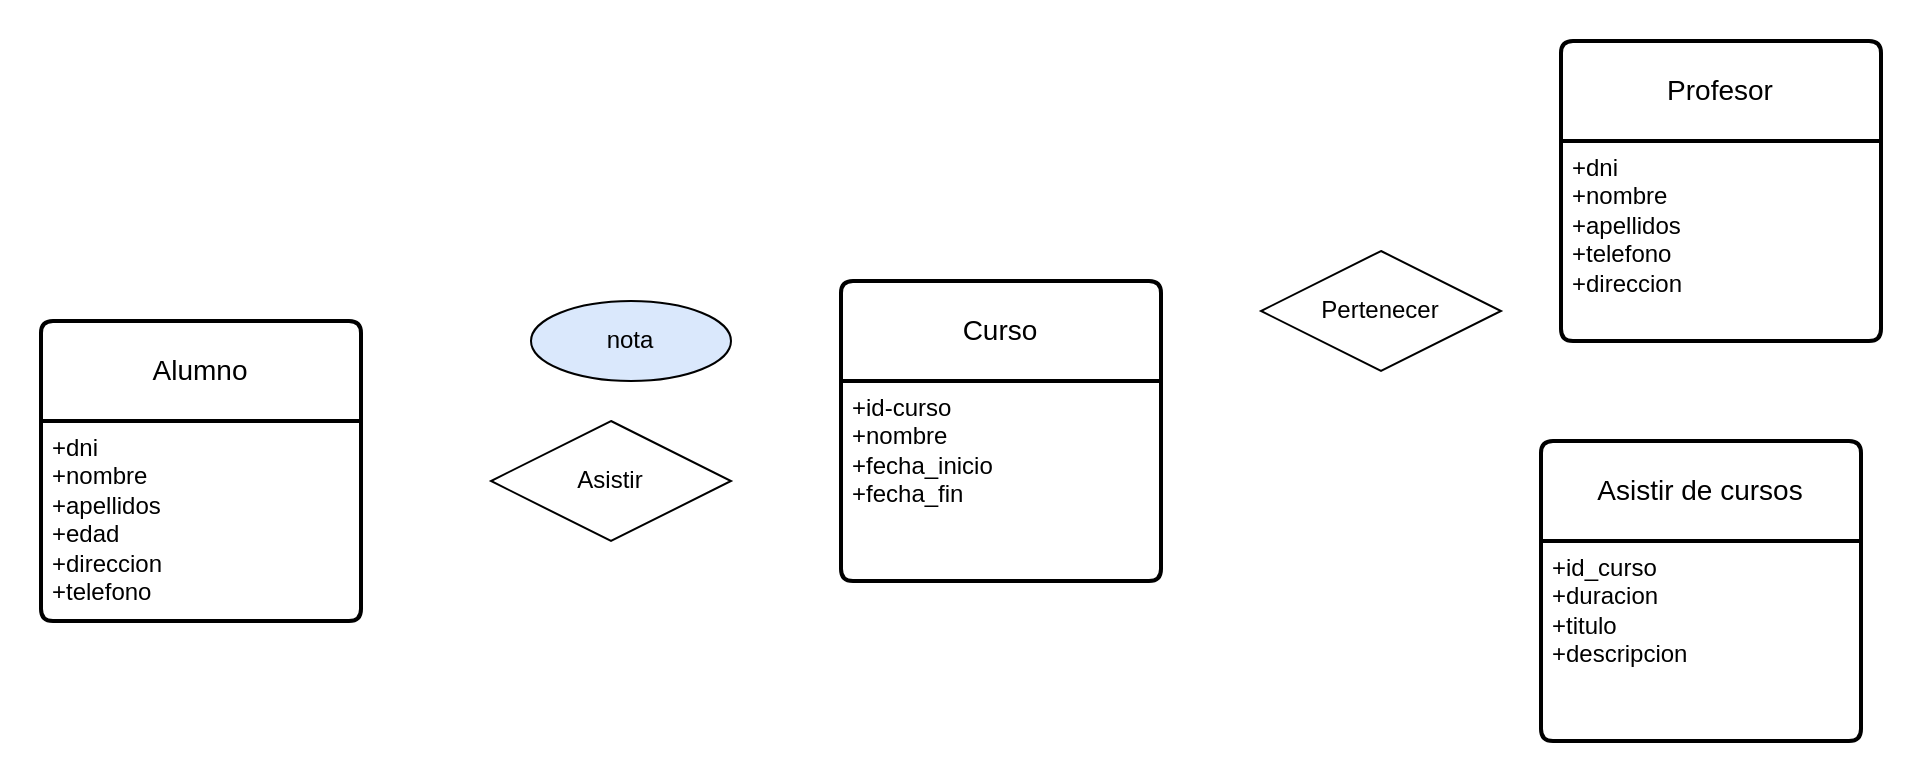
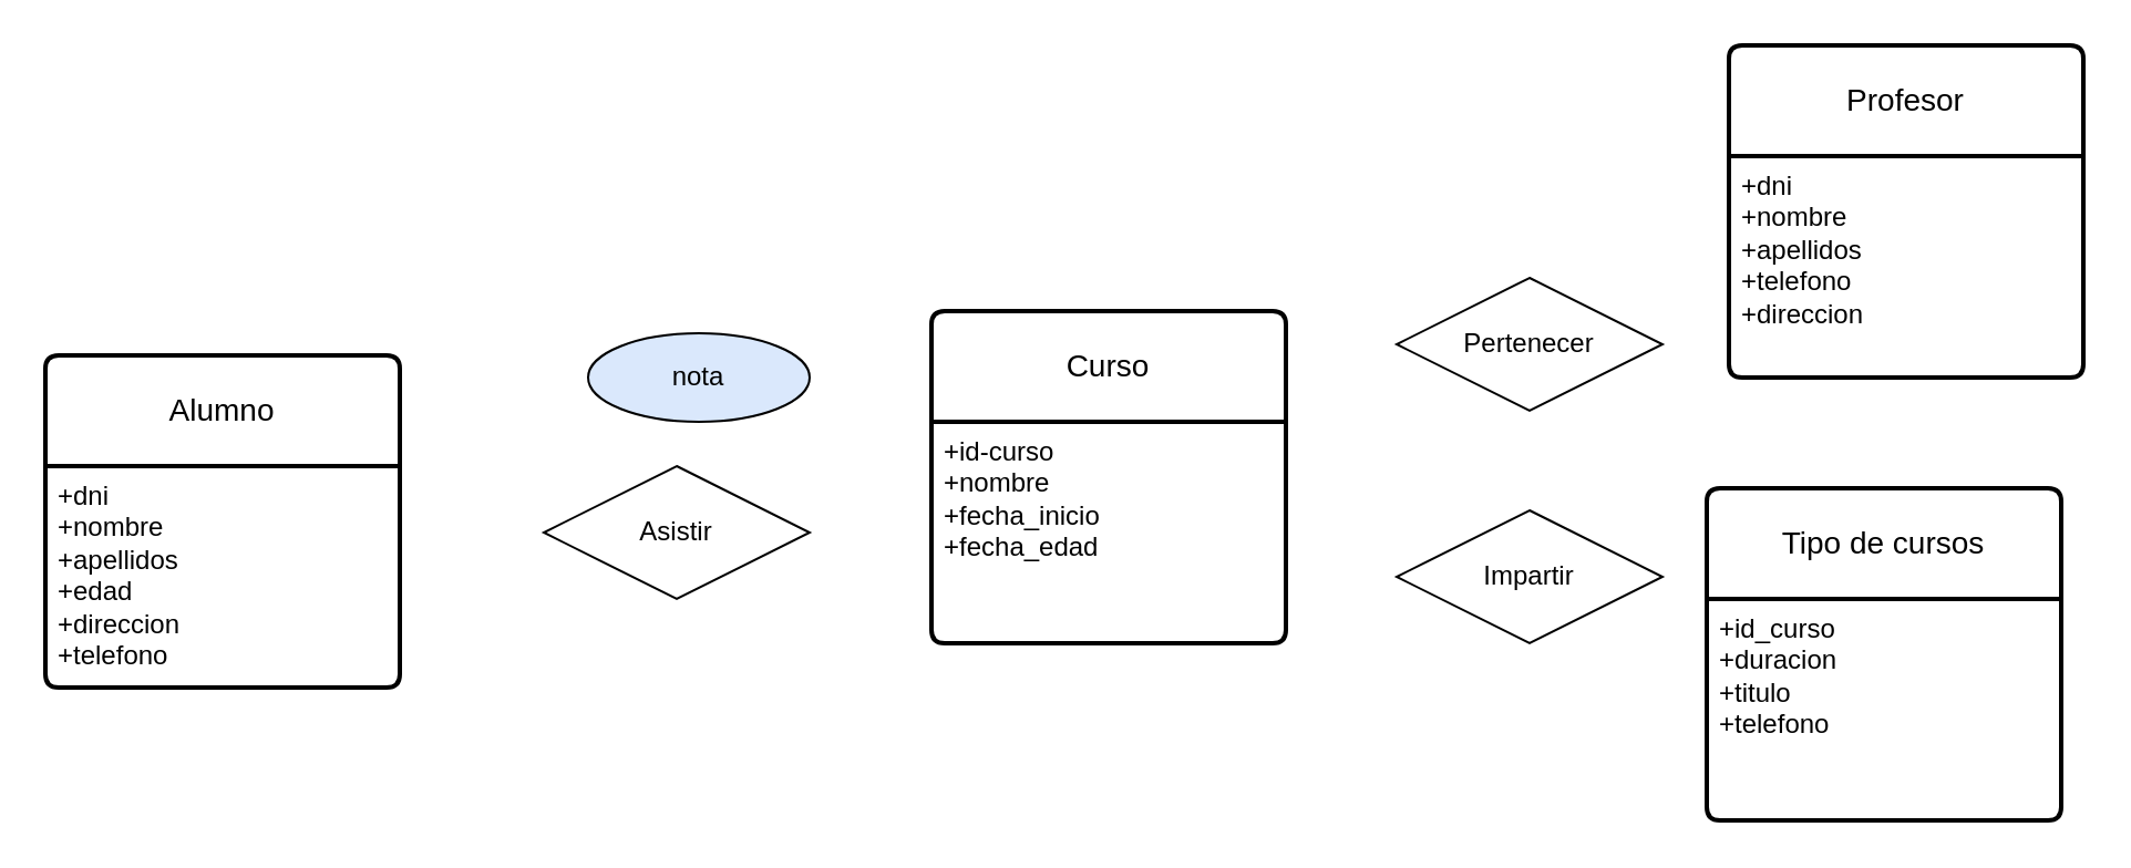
- <mxCell id="7" value="+id-curso&lt;br&gt;+nombre&lt;br&gt;+fecha_inicio&lt;br&gt;+fecha_fin" style="align=left;strokeColor=none;fillColor=none;spacingLeft=4;fontSize=12;verticalAlign=top;resizable=0;rotatable=0;part=1;html=1;" vertex="1" parent="6"><mxGeometry y="50" width="160" height="100" as="geometry" /></mxCell>
+ <mxCell id="7" value="+id-curso&lt;br&gt;+nombre&lt;br&gt;+fecha_inicio&lt;br&gt;+fecha_edad" style="align=left;strokeColor=none;fillColor=none;spacingLeft=4;fontSize=12;verticalAlign=top;resizable=0;rotatable=0;part=1;html=1;" vertex="1" parent="6"><mxGeometry y="50" width="160" height="100" as="geometry" /></mxCell>
- <mxCell id="12" value="Asistir de cursos" style="swimlane;childLayout=stackLayout;horizontal=1;startSize=50;horizontalStack=0;rounded=1;fontSize=14;fontStyle=0;strokeWidth=2;resizeParent=0;resizeLast=1;shadow=0;dashed=0;align=center;arcSize=4;whiteSpace=wrap;html=1;" vertex="1" parent="1"><mxGeometry x="770" y="220" width="160" height="150" as="geometry" /></mxCell>
+ <mxCell id="12" value="Tipo de cursos" style="swimlane;childLayout=stackLayout;horizontal=1;startSize=50;horizontalStack=0;rounded=1;fontSize=14;fontStyle=0;strokeWidth=2;resizeParent=0;resizeLast=1;shadow=0;dashed=0;align=center;arcSize=4;whiteSpace=wrap;html=1;" vertex="1" parent="1"><mxGeometry x="770" y="220" width="160" height="150" as="geometry" /></mxCell>
+ <mxCell id="8" value="Impartir" style="shape=rhombus;perimeter=rhombusPerimeter;whiteSpace=wrap;html=1;align=center;" vertex="1" parent="1"><mxGeometry x="630" y="230" width="120" height="60" as="geometry" /></mxCell>
- <mxCell id="13" value="+id_curso&lt;br&gt;+duracion&lt;br&gt;+titulo&lt;br&gt;+descripcion" style="align=left;strokeColor=none;fillColor=none;spacingLeft=4;fontSize=12;verticalAlign=top;resizable=0;rotatable=0;part=1;html=1;" vertex="1" parent="12"><mxGeometry y="50" width="160" height="100" as="geometry" /></mxCell>
+ <mxCell id="13" value="+id_curso&lt;br&gt;+duracion&lt;br&gt;+titulo&lt;br&gt;+telefono" style="align=left;strokeColor=none;fillColor=none;spacingLeft=4;fontSize=12;verticalAlign=top;resizable=0;rotatable=0;part=1;html=1;" vertex="1" parent="12"><mxGeometry y="50" width="160" height="100" as="geometry" /></mxCell>
